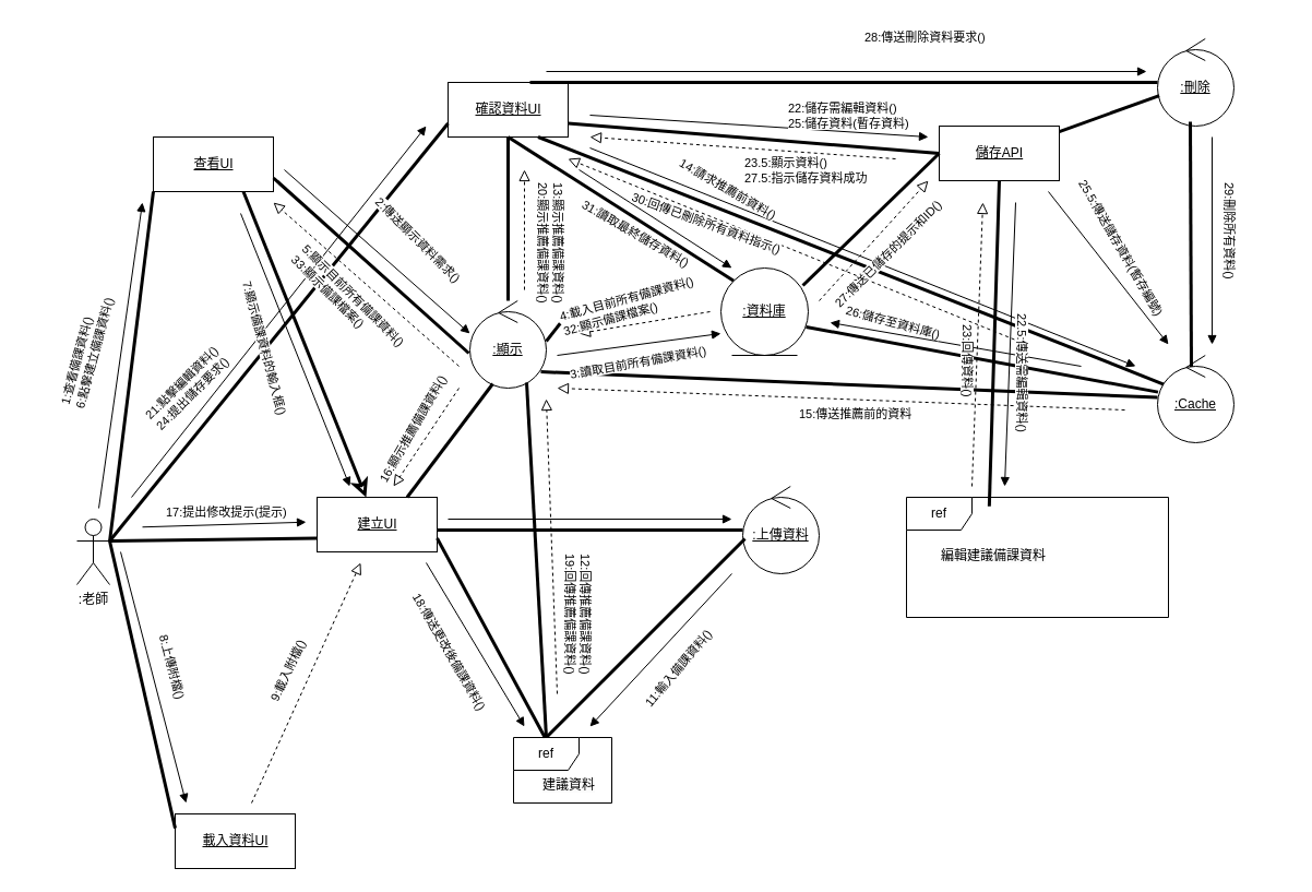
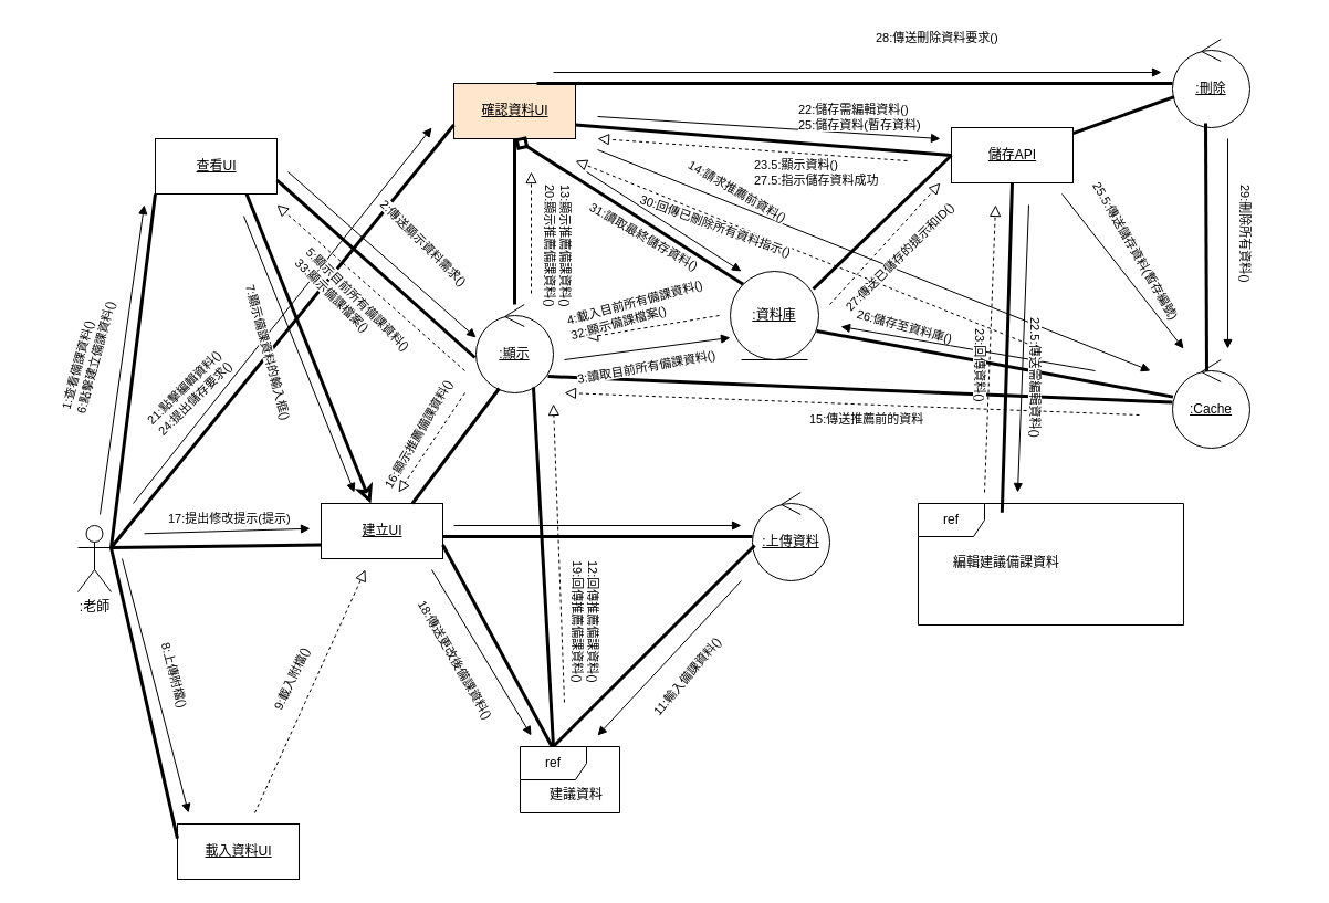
- <mxCell id="6" value="&lt;u&gt;確認資料UI&lt;/u&gt;" style="html=1;" parent="1" vertex="1"><mxGeometry x="410" y="75" width="110" height="50" as="geometry" /></mxCell>
+ <mxCell id="6" value="&lt;u&gt;確認資料UI&lt;/u&gt;" style="html=1;fillColor=#ffe6cc;" parent="1" vertex="1"><mxGeometry x="410" y="75" width="110" height="50" as="geometry" /></mxCell>
- <mxCell id="31" value="" style="endArrow=none;startArrow=none;endFill=0;startFill=0;endSize=8;html=1;verticalAlign=bottom;labelBackgroundColor=none;strokeWidth=3;rounded=0;entryX=0.5;entryY=1;entryDx=0;entryDy=0;fontStyle=1;exitX=0;exitY=0;exitDx=0;exitDy=0;" parent="1" source="32" target="6" edge="1"><mxGeometry width="160" relative="1" as="geometry"><mxPoint x="669.366" y="277.764" as="sourcePoint" /><mxPoint x="550" y="165" as="targetPoint" /></mxGeometry></mxCell>
+ <mxCell id="31" value="" style="endArrow=diamond;startArrow=none;endFill=0;startFill=0;endSize=8;html=1;verticalAlign=bottom;labelBackgroundColor=none;strokeWidth=3;rounded=0;entryX=0.5;entryY=1;entryDx=0;entryDy=0;fontStyle=1;exitX=0;exitY=0;exitDx=0;exitDy=0;" parent="1" source="32" target="6" edge="1"><mxGeometry width="160" relative="1" as="geometry"><mxPoint x="669.366" y="277.764" as="sourcePoint" /><mxPoint x="550" y="165" as="targetPoint" /></mxGeometry></mxCell>
- <mxCell id="21" value="" style="endArrow=none;startArrow=none;endFill=0;startFill=0;endSize=8;html=1;verticalAlign=bottom;labelBackgroundColor=none;strokeWidth=3;rounded=0;exitX=0.75;exitY=1;exitDx=0;exitDy=0;entryX=0.1;entryY=0.338;entryDx=0;entryDy=0;entryPerimeter=0;" parent="1" source="6" target="96" edge="1"><mxGeometry width="160" relative="1" as="geometry"><mxPoint x="708.88" y="331.18" as="sourcePoint" /><mxPoint x="1040" y="345" as="targetPoint" /></mxGeometry></mxCell>
- <mxCell id="94" value="" style="endArrow=none;startArrow=none;endFill=0;startFill=0;endSize=8;html=1;verticalAlign=bottom;labelBackgroundColor=none;strokeWidth=3;rounded=0;exitX=1;exitY=0.463;exitDx=0;exitDy=0;entryX=0;entryY=0.5;entryDx=0;entryDy=0;exitPerimeter=0;" parent="1" source="10" target="95" edge="1"><mxGeometry width="160" relative="1" as="geometry"><mxPoint x="500" y="312.04" as="sourcePoint" /><mxPoint x="860" y="140" as="targetPoint" /></mxGeometry></mxCell>
